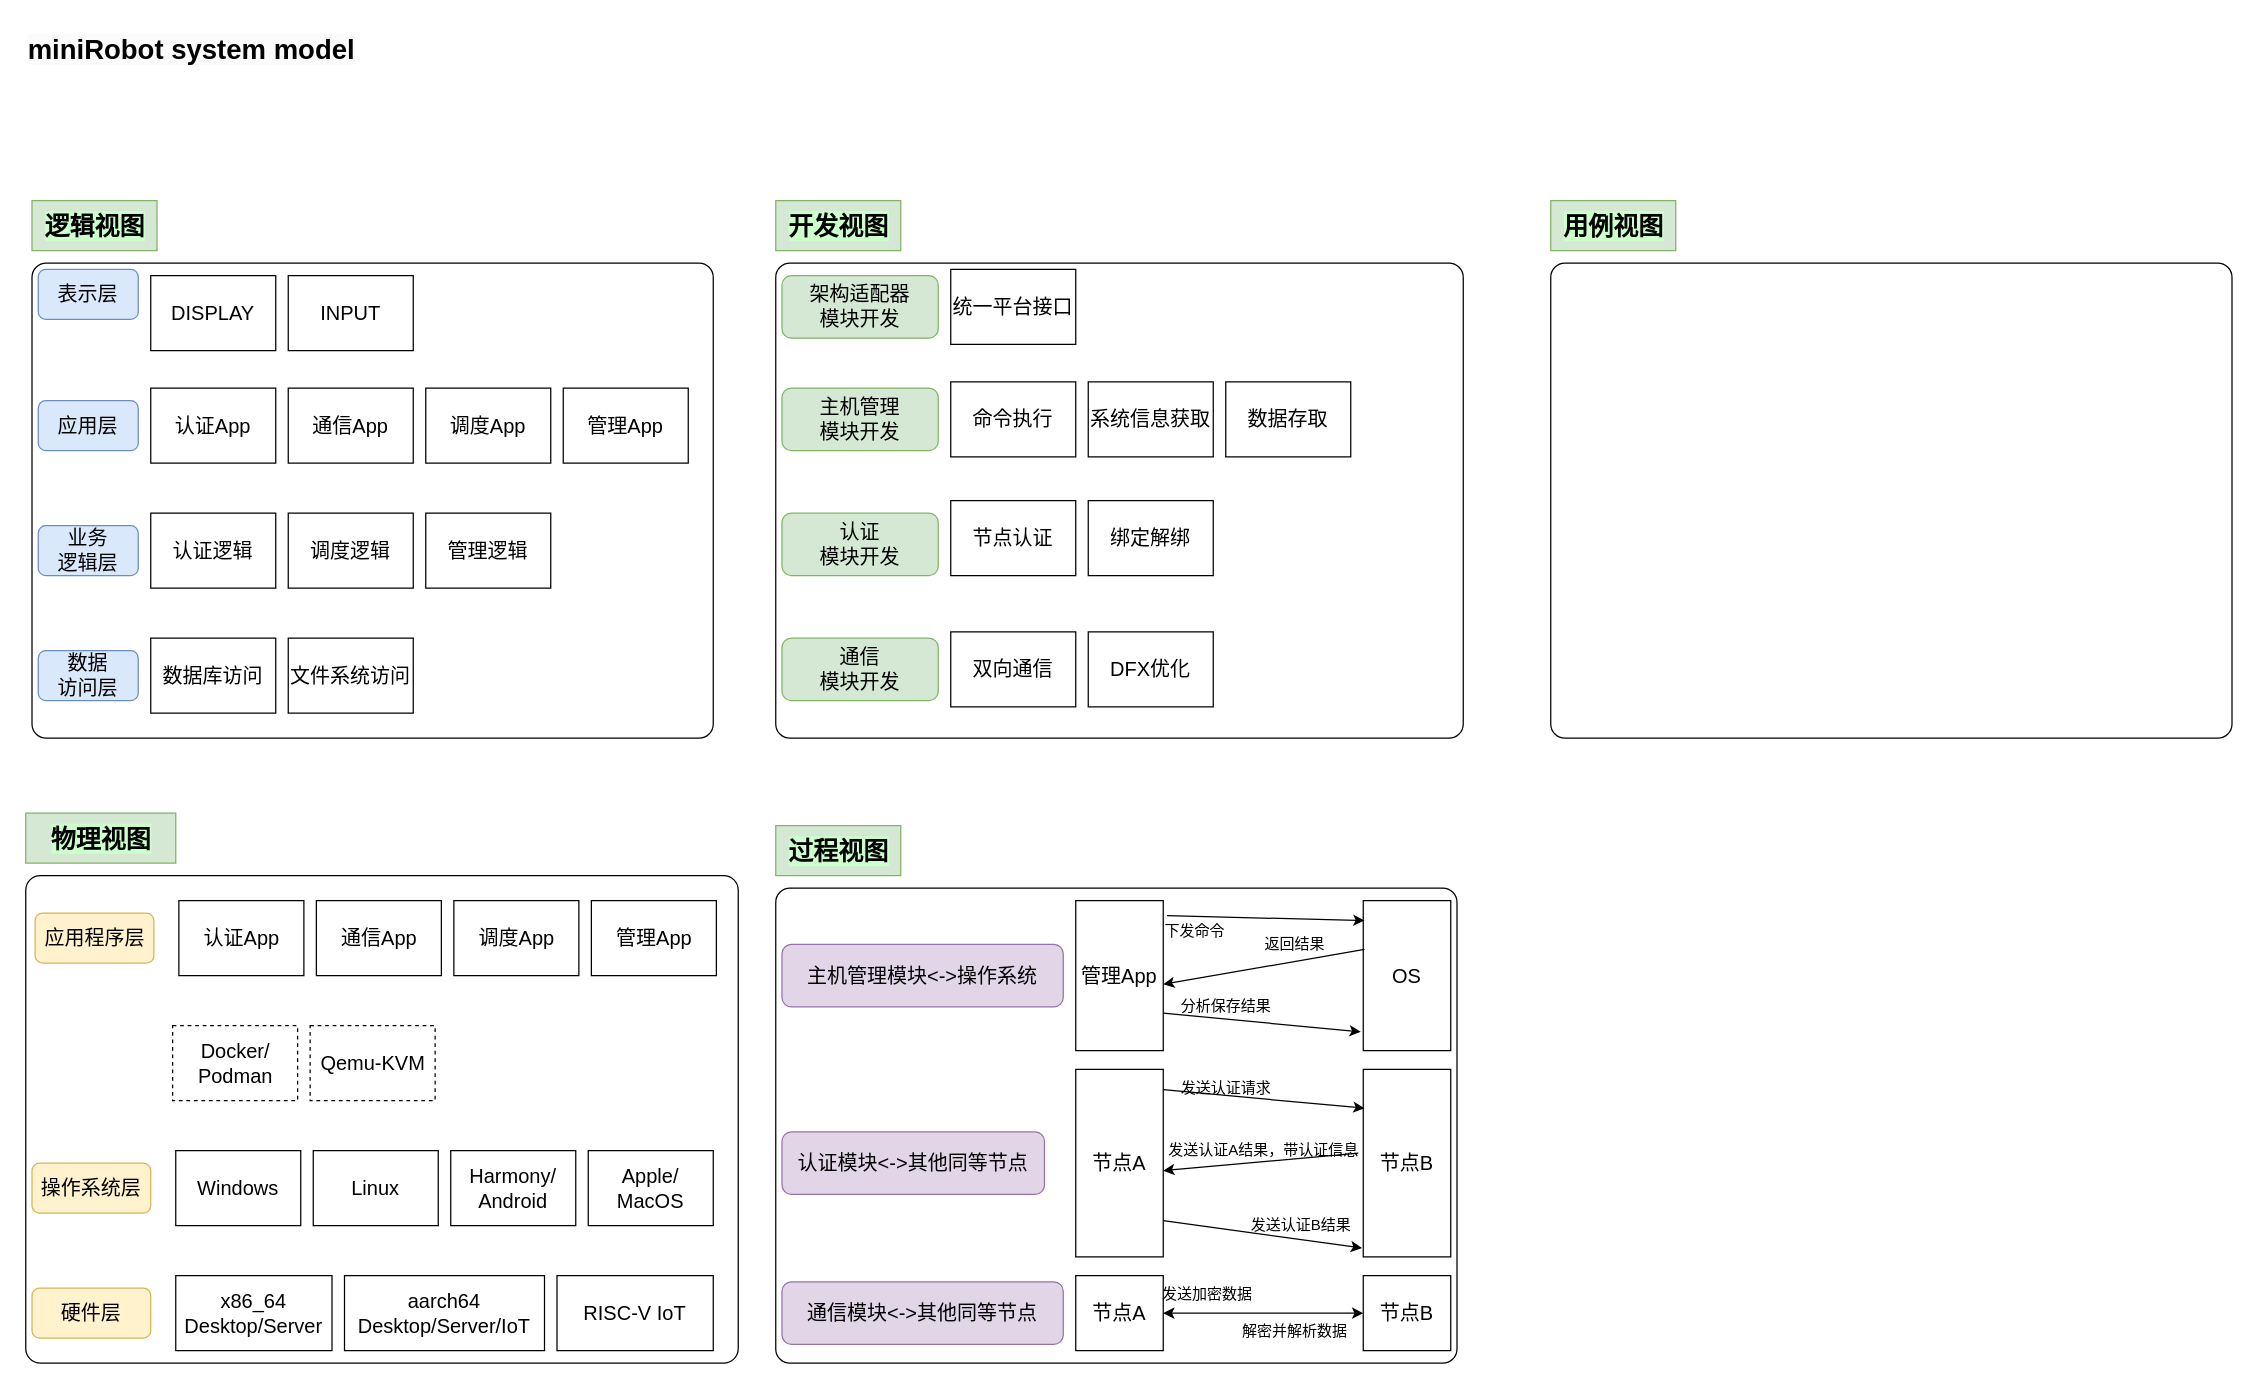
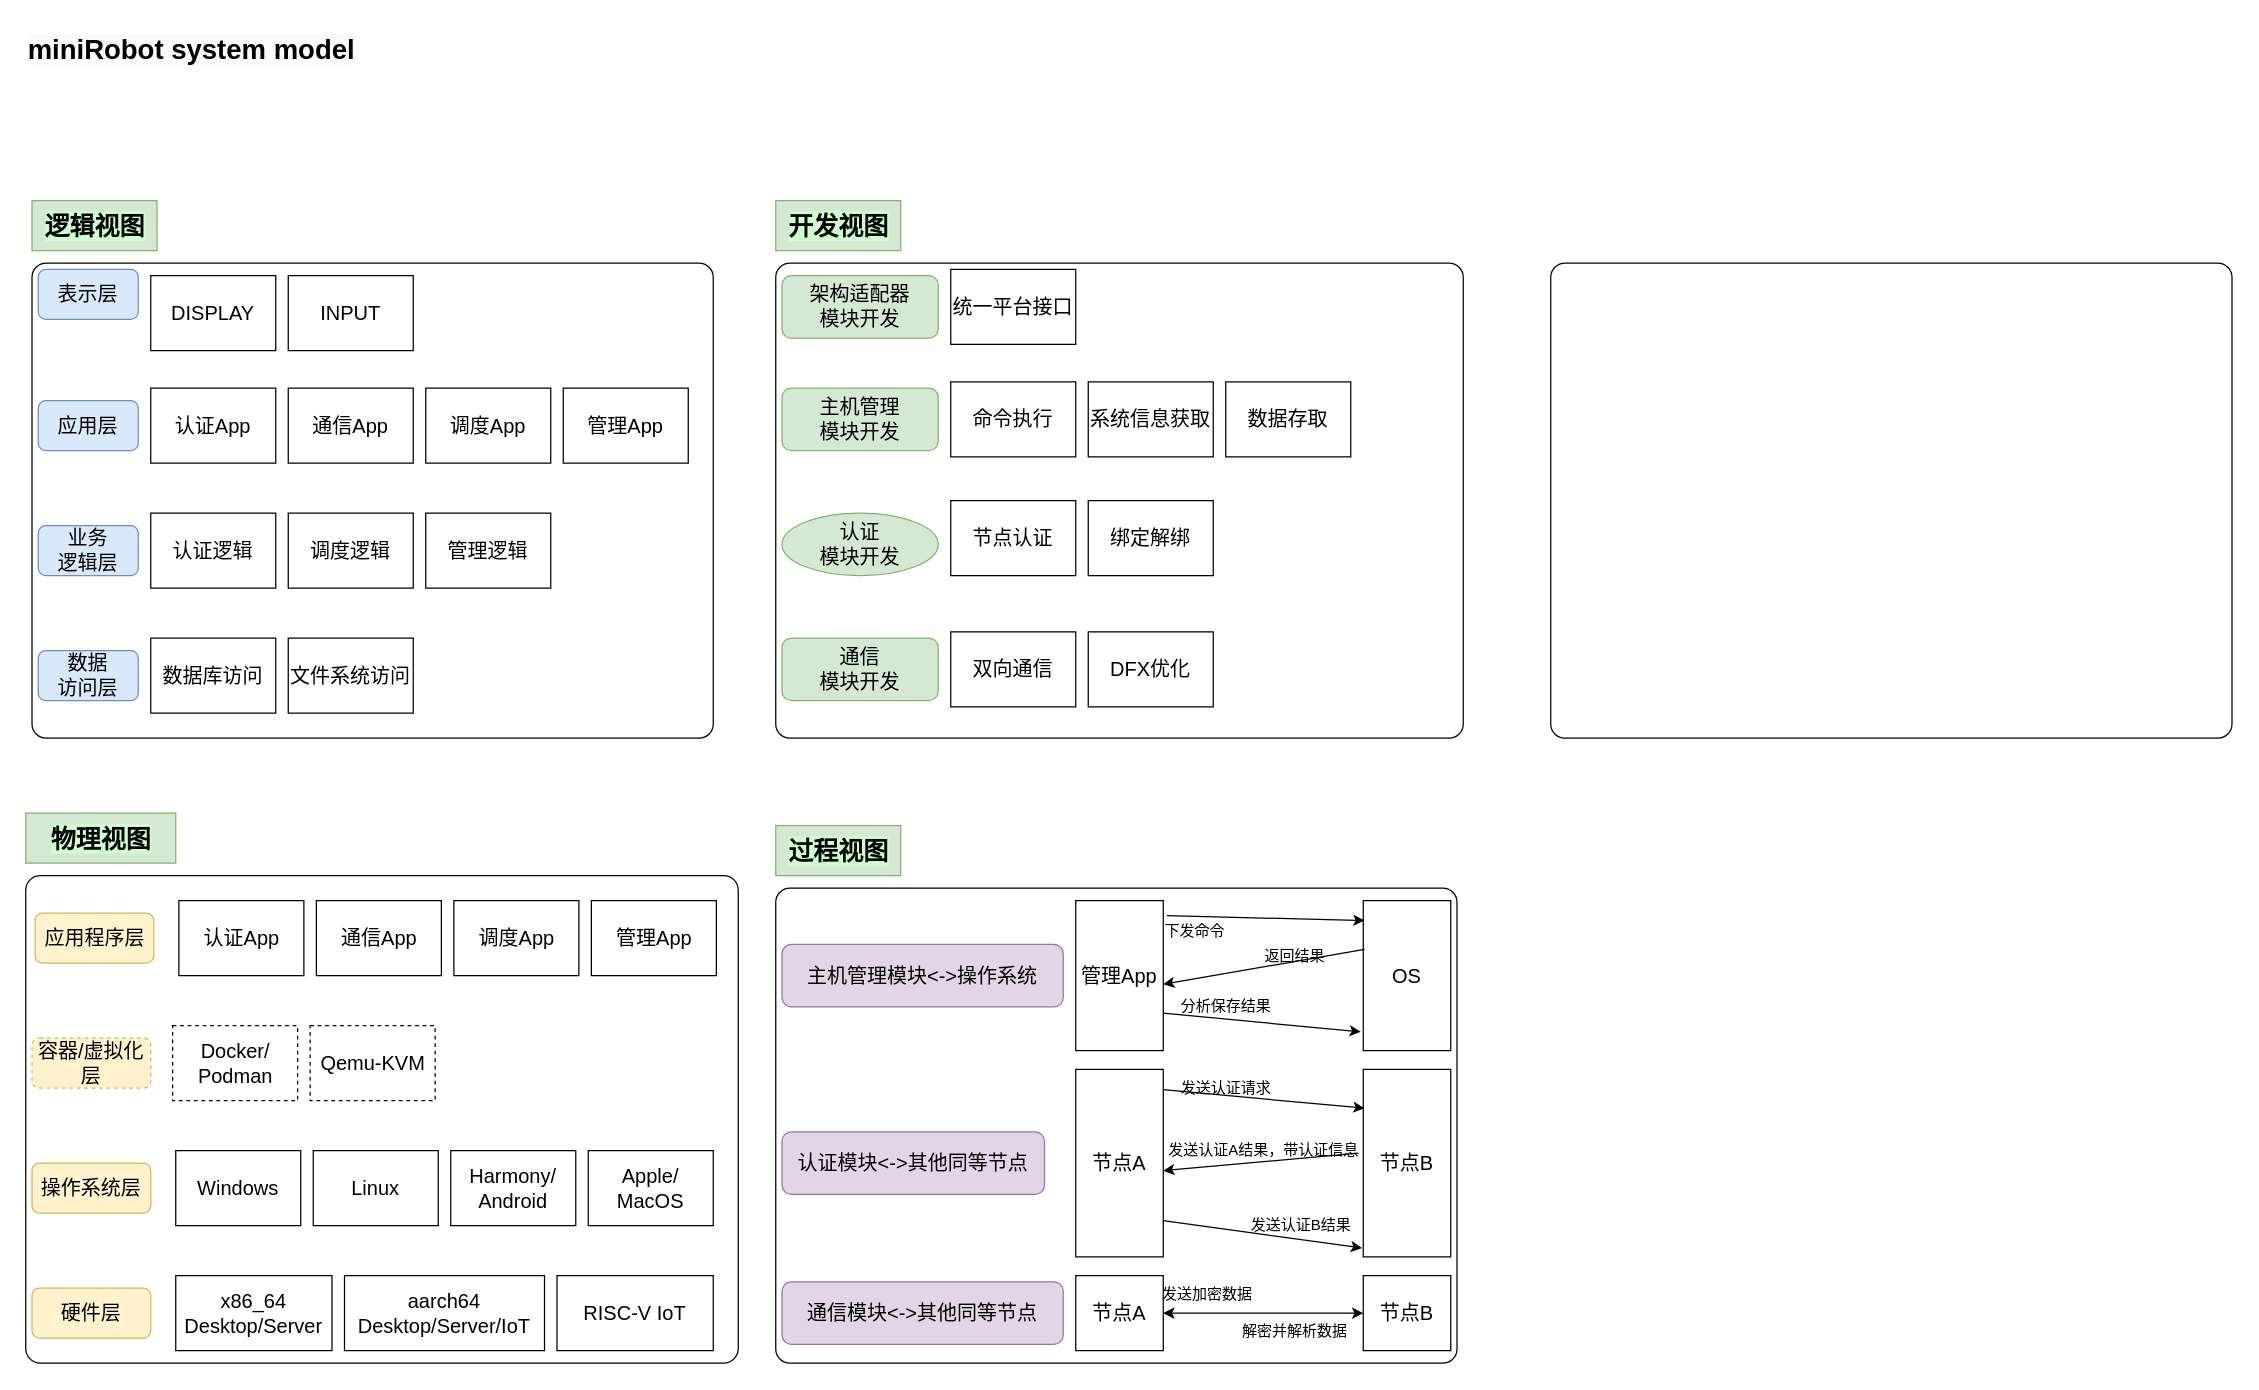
- <mxCell id="80" value="用例视图" style="text;html=1;align=center;verticalAlign=middle;resizable=0;points=[];autosize=1;strokeColor=#82b366;fillColor=#d5e8d4;fontSize=20;fontStyle=1;labelBackgroundColor=#CCFFCC;" vertex="1" parent="1"><mxGeometry x="1240" y="160" width="100" height="40" as="geometry" /></mxCell>
- <mxCell id="42" value="认证&lt;div&gt;模块开发&lt;/div&gt;" style="rounded=1;whiteSpace=wrap;html=1;fontSize=16;fillColor=#d5e8d4;strokeColor=#82b366;" vertex="1" parent="1"><mxGeometry x="625" y="410" width="125" height="50" as="geometry" /></mxCell>
+ <mxCell id="42" value="认证&lt;div&gt;模块开发&lt;/div&gt;" style="ellipse;whiteSpace=wrap;html=1;fontSize=16;fillColor=#d5e8d4;strokeColor=#82b366;" vertex="1" parent="1"><mxGeometry x="625" y="410" width="125" height="50" as="geometry" /></mxCell>
- <mxCell id="74" value="返回结果" style="text;html=1;align=center;verticalAlign=middle;resizable=0;points=[];autosize=1;strokeColor=none;fillColor=none;" vertex="1" parent="1"><mxGeometry x="1000" y="740" width="70" height="30" as="geometry" /></mxCell>
+ <mxCell id="74" value="返回结果" style="text;html=1;align=center;verticalAlign=middle;resizable=0;points=[];autosize=1;strokeColor=none;fillColor=none;" vertex="1" parent="1"><mxGeometry x="1000" y="750" width="70" height="30" as="geometry" /></mxCell>
+ <mxCell id="36" value="容器/虚拟化层" style="rounded=1;whiteSpace=wrap;html=1;fontSize=16;fillColor=#fff2cc;strokeColor=#d6b656;dashed=1;" vertex="1" parent="1"><mxGeometry x="25" y="830" width="95" height="40" as="geometry" /></mxCell>
